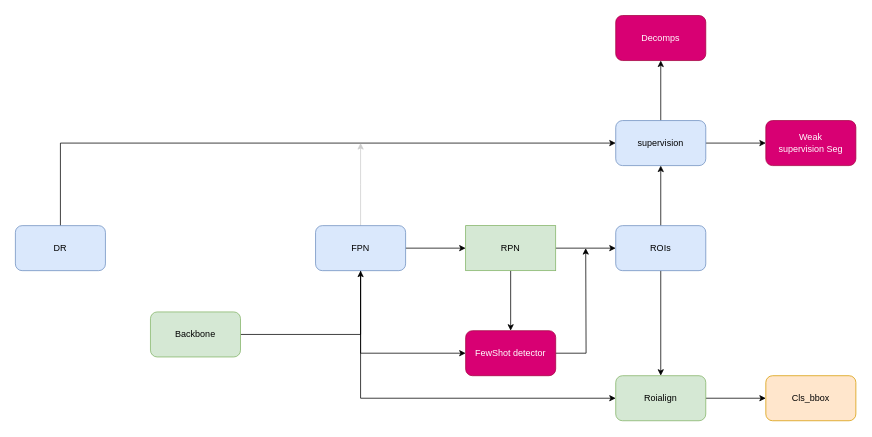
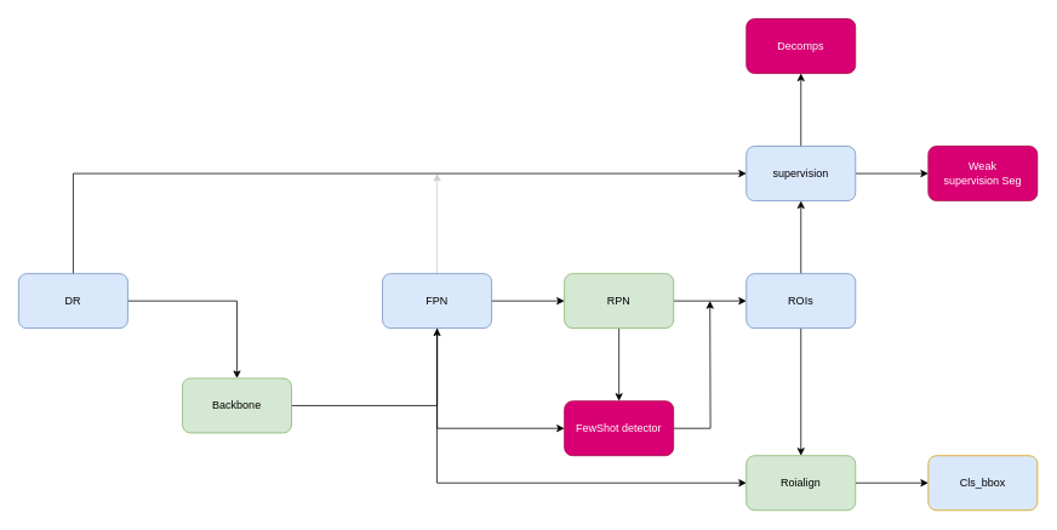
- <mxCell id="14" value="RPN" style="whiteSpace=wrap;html=1;fillColor=#d5e8d4;strokeColor=#82b366;rounded=0;" vertex="1" parent="1"><mxGeometry x="620" y="300" width="120" height="60" as="geometry" /></mxCell>
+ <mxCell id="14" value="RPN" style="rounded=1;whiteSpace=wrap;html=1;fillColor=#d5e8d4;strokeColor=#82b366;" vertex="1" parent="1"><mxGeometry x="620" y="300" width="120" height="60" as="geometry" /></mxCell>
+ <mxCell id="2" value="" style="edgeStyle=orthogonalEdgeStyle;rounded=0;orthogonalLoop=1;jettySize=auto;html=1;" edge="1" parent="1" source="4" target="6"><mxGeometry relative="1" as="geometry" /></mxCell>
- <mxCell id="27" value="Cls_bbox" style="rounded=1;whiteSpace=wrap;html=1;fillColor=#ffe6cc;strokeColor=#d79b00;" vertex="1" parent="1"><mxGeometry x="1020" y="500" width="120" height="60" as="geometry" /></mxCell>
+ <mxCell id="27" value="Cls_bbox" style="rounded=1;whiteSpace=wrap;html=1;fillColor=#dae8fc;strokeColor=#d79b00;" vertex="1" parent="1"><mxGeometry x="1020" y="500" width="120" height="60" as="geometry" /></mxCell>
